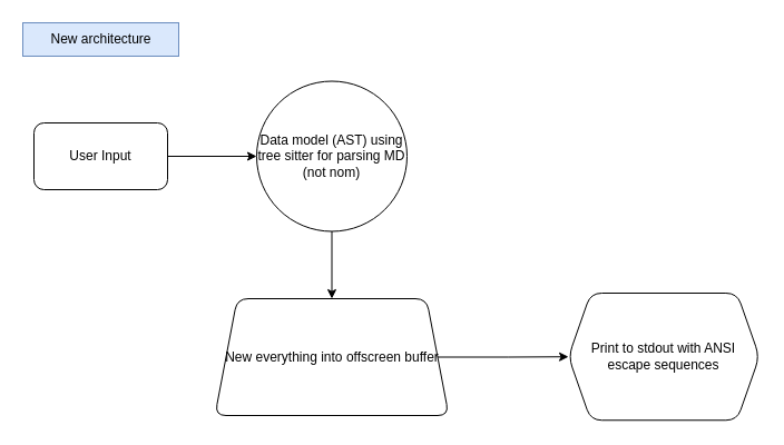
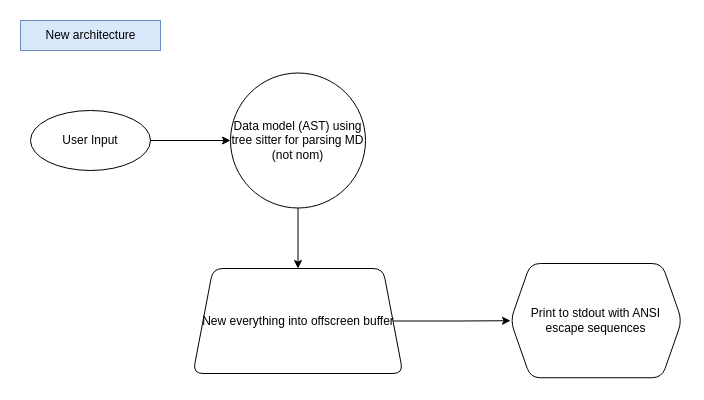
- <mxCell id="3" value="User Input" style="rounded=1;whiteSpace=wrap;html=1;" vertex="1" parent="1"><mxGeometry x="30" y="110" width="120" height="60" as="geometry" /></mxCell>
+ <mxCell id="3" value="User Input" style="ellipse;whiteSpace=wrap;html=1;" vertex="1" parent="1"><mxGeometry x="30" y="110" width="120" height="60" as="geometry" /></mxCell>
